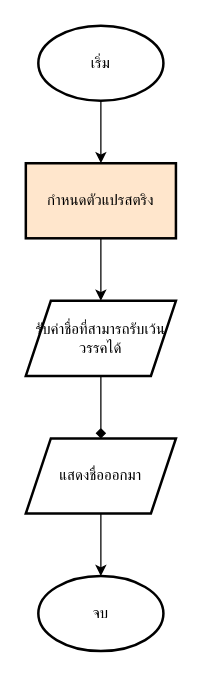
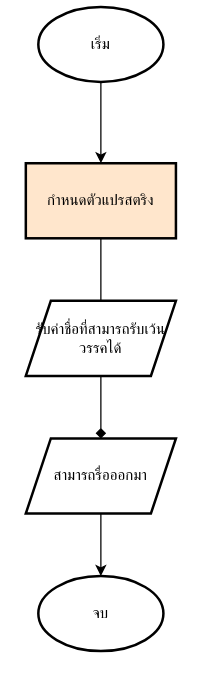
- <mxCell id="3" value="เริ่ม" style="strokeWidth=2;html=1;shape=mxgraph.flowchart.start_1;whiteSpace=wrap;" parent="1" vertex="1"><mxGeometry x="30" y="20" width="100" height="60" as="geometry" /></mxCell>
+ <mxCell id="3" value="เริ่ม" style="strokeWidth=2;html=1;shape=mxgraph.flowchart.start_1;whiteSpace=wrap;" parent="1" vertex="1"><mxGeometry x="30" y="5" width="100" height="60" as="geometry" /></mxCell>
- <mxCell id="4" value="" style="edgeStyle=orthogonalEdgeStyle;rounded=0;orthogonalLoop=1;jettySize=auto;html=1;" parent="1" source="5" target="7" edge="1"><mxGeometry relative="1" as="geometry" /></mxCell>
+ <mxCell id="4" value="" style="edgeStyle=orthogonalEdgeStyle;rounded=0;orthogonalLoop=1;jettySize=auto;html=1;endArrow=none;" parent="1" source="5" target="7" edge="1"><mxGeometry relative="1" as="geometry" /></mxCell>
- <mxCell id="9" value="แสดงชื่อออกมา" style="shape=parallelogram;perimeter=parallelogramPerimeter;whiteSpace=wrap;html=1;fixedSize=1;strokeWidth=2;" parent="1" vertex="1"><mxGeometry x="20" y="350" width="120" height="60" as="geometry" /></mxCell>
+ <mxCell id="9" value="สามารถรื่อออกมา" style="shape=parallelogram;perimeter=parallelogramPerimeter;whiteSpace=wrap;html=1;fixedSize=1;strokeWidth=2;" parent="1" vertex="1"><mxGeometry x="20" y="350" width="120" height="60" as="geometry" /></mxCell>
